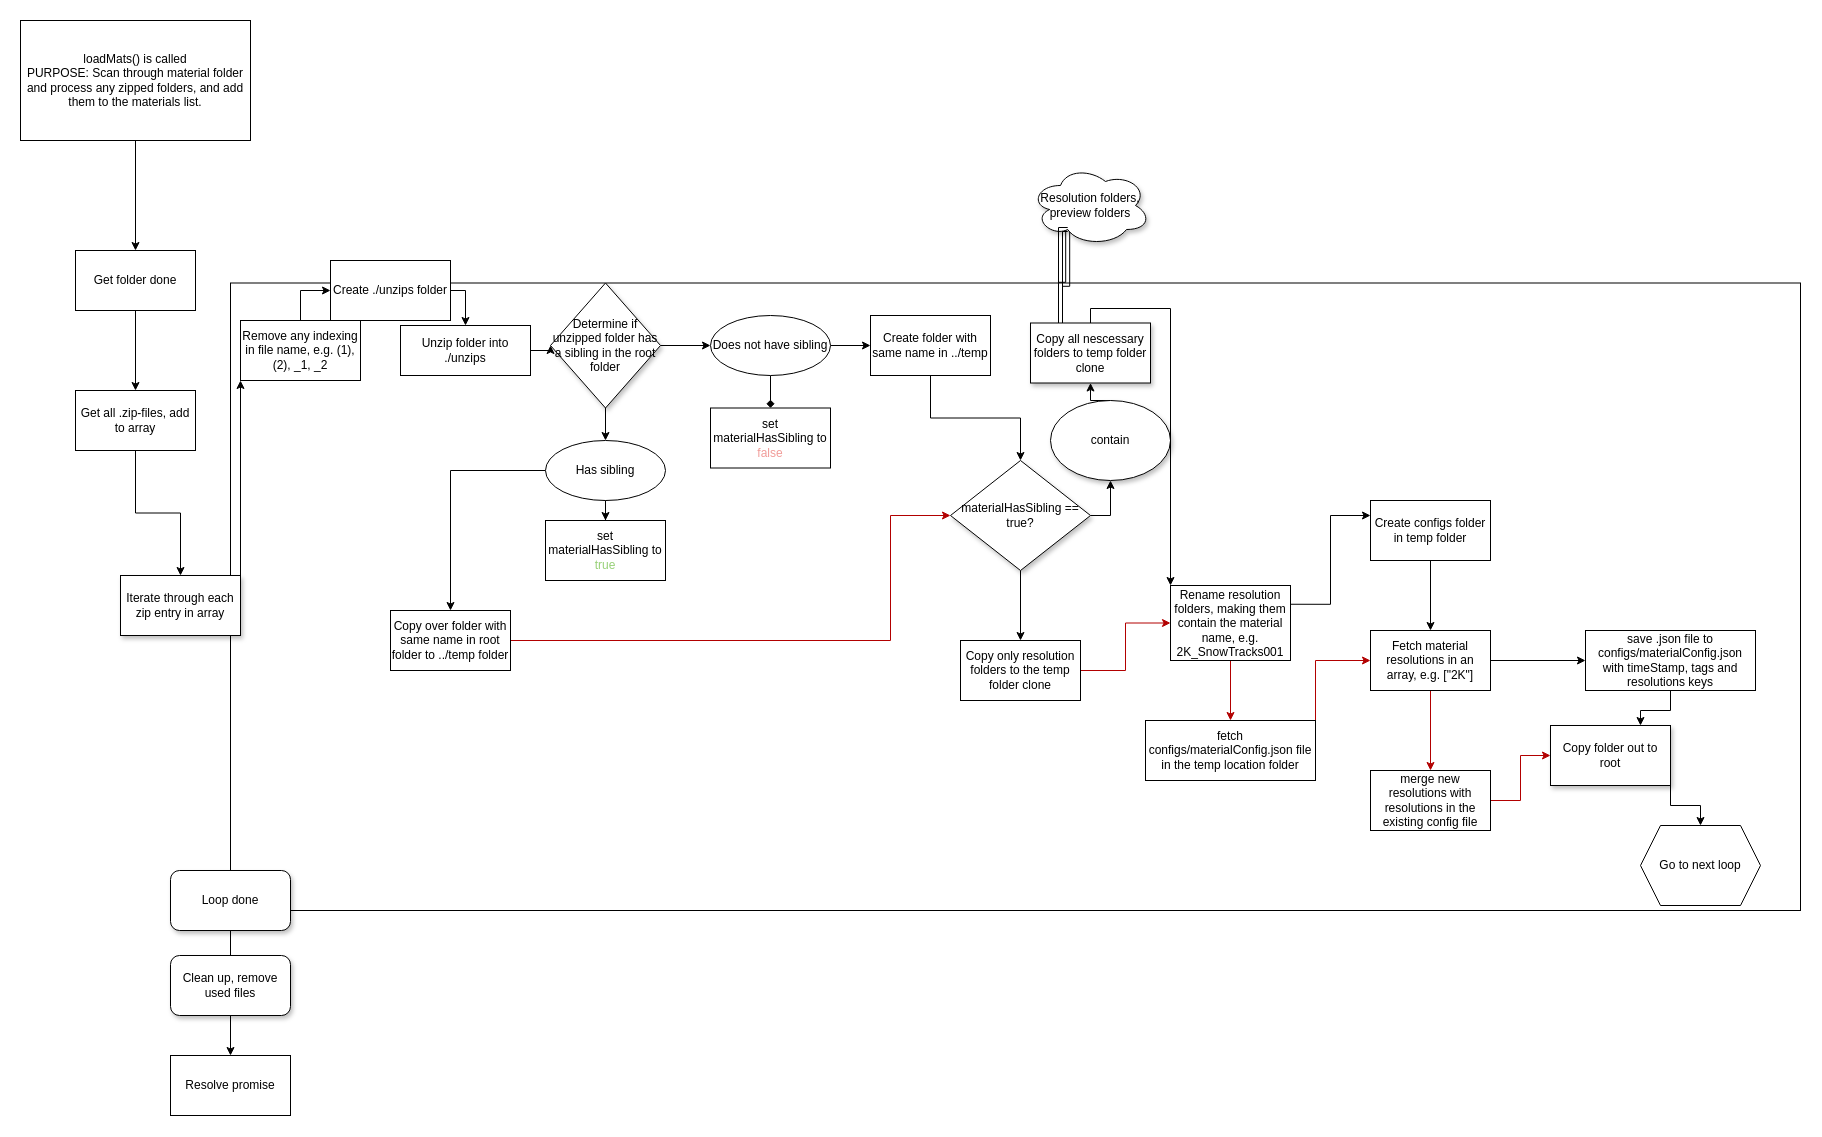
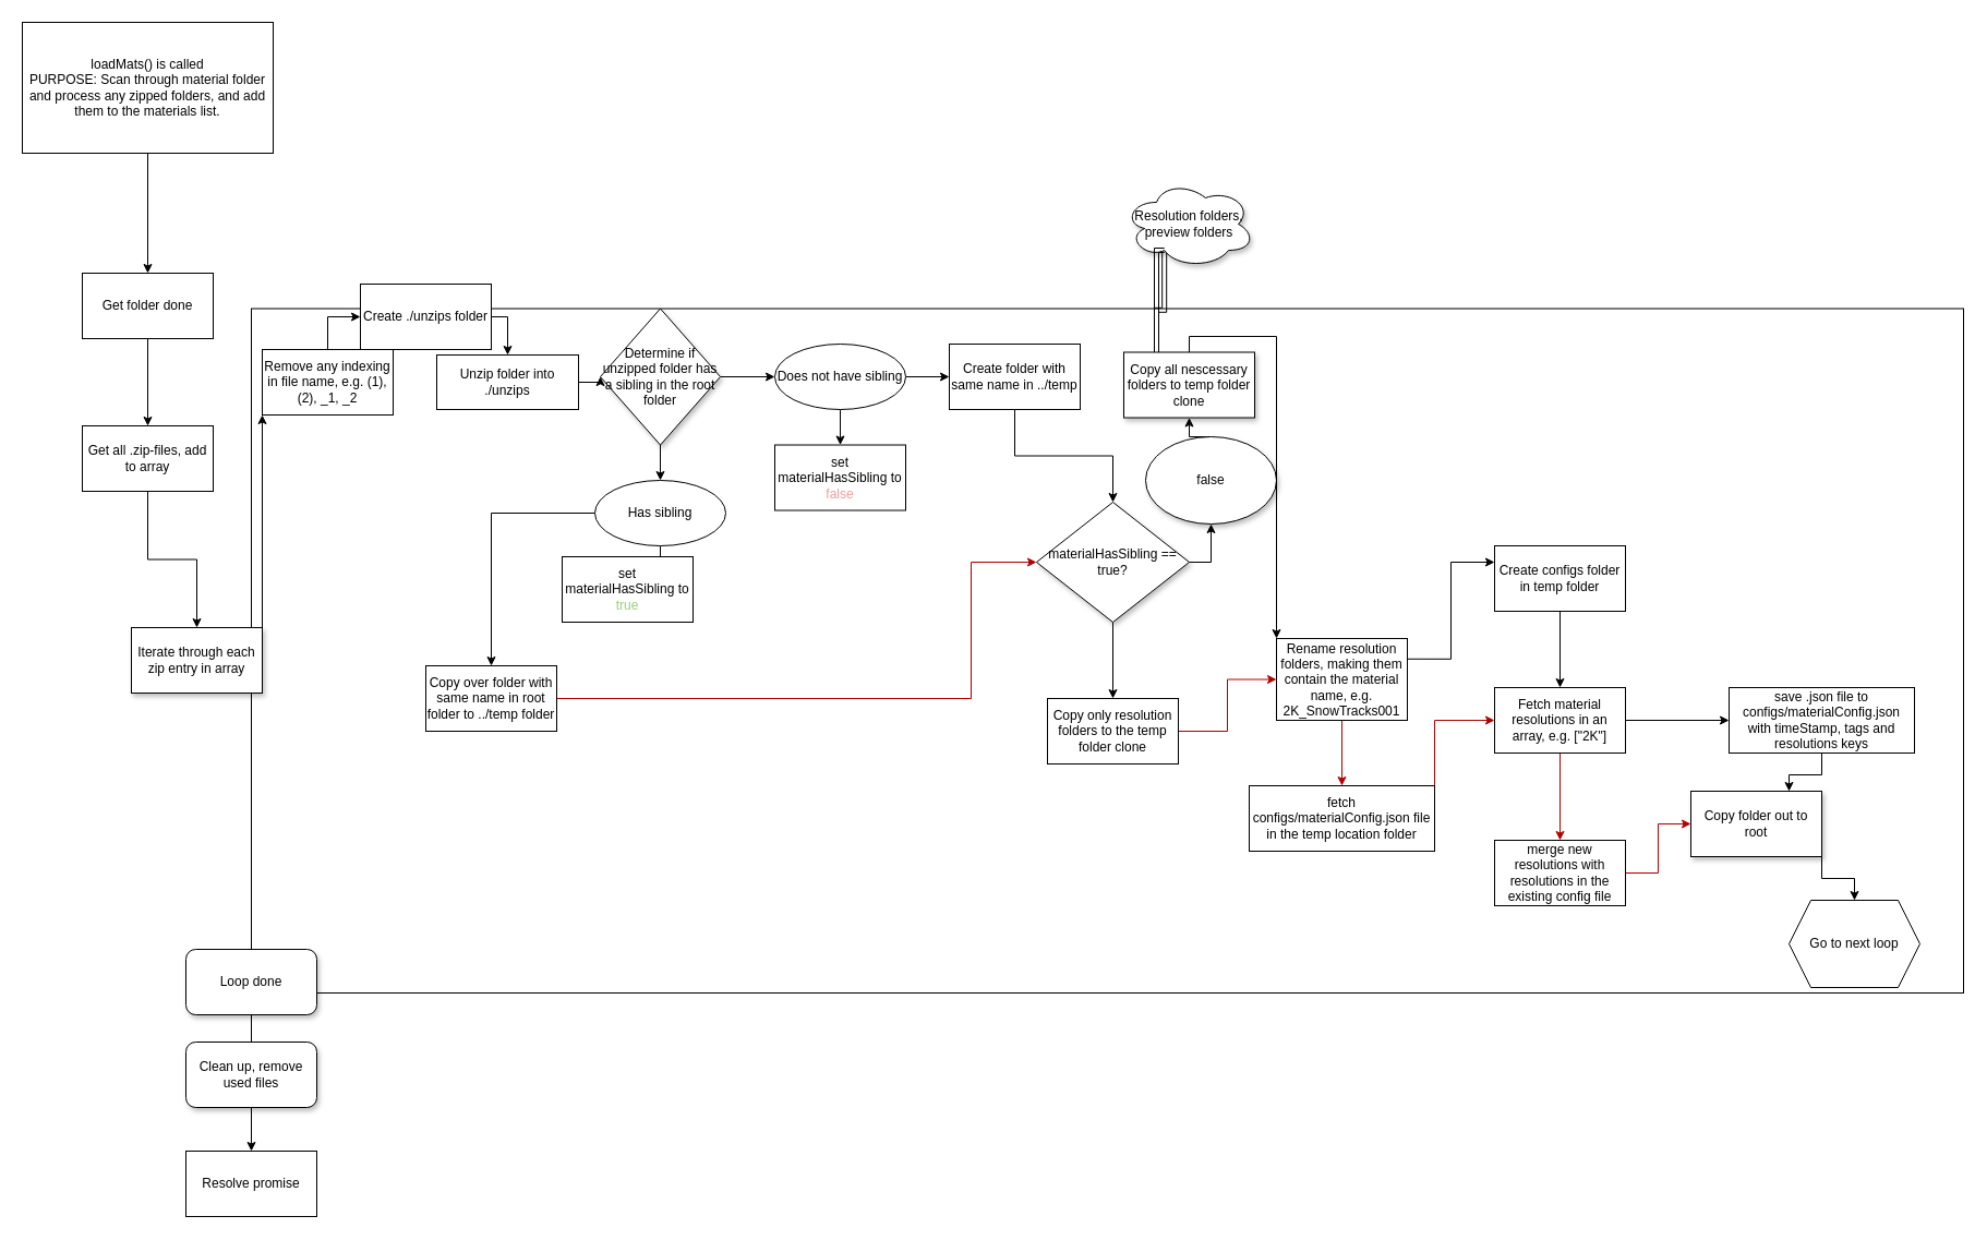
- <mxCell id="24" value="" style="edgeStyle=orthogonalEdgeStyle;rounded=0;orthogonalLoop=1;jettySize=auto;html=1;endArrow=diamond;" edge="1" parent="1" source="25" target="28"><mxGeometry relative="1" as="geometry" /></mxCell>
+ <mxCell id="24" value="" style="edgeStyle=orthogonalEdgeStyle;rounded=0;orthogonalLoop=1;jettySize=auto;html=1;" edge="1" parent="1" source="25" target="28"><mxGeometry relative="1" as="geometry" /></mxCell>
- <mxCell id="47" value="contain" style="ellipse;whiteSpace=wrap;html=1;rounded=0;shadow=1;" vertex="1" parent="1"><mxGeometry x="1050" y="400" width="120" height="80" as="geometry" /></mxCell>
+ <mxCell id="47" value="false" style="ellipse;whiteSpace=wrap;html=1;rounded=0;shadow=1;" vertex="1" parent="1"><mxGeometry x="1050" y="400" width="120" height="80" as="geometry" /></mxCell>
- <mxCell id="29" value="set materialHasSibling to &lt;font color=&quot;#97d077&quot;&gt;true&lt;/font&gt;" style="whiteSpace=wrap;html=1;rounded=0;" vertex="1" parent="1"><mxGeometry x="545" y="520" width="120" height="60" as="geometry" /></mxCell>
+ <mxCell id="29" value="set materialHasSibling to &lt;font color=&quot;#97d077&quot;&gt;true&lt;/font&gt;" style="whiteSpace=wrap;html=1;rounded=0;" vertex="1" parent="1"><mxGeometry x="515" y="510" width="120" height="60" as="geometry" /></mxCell>
